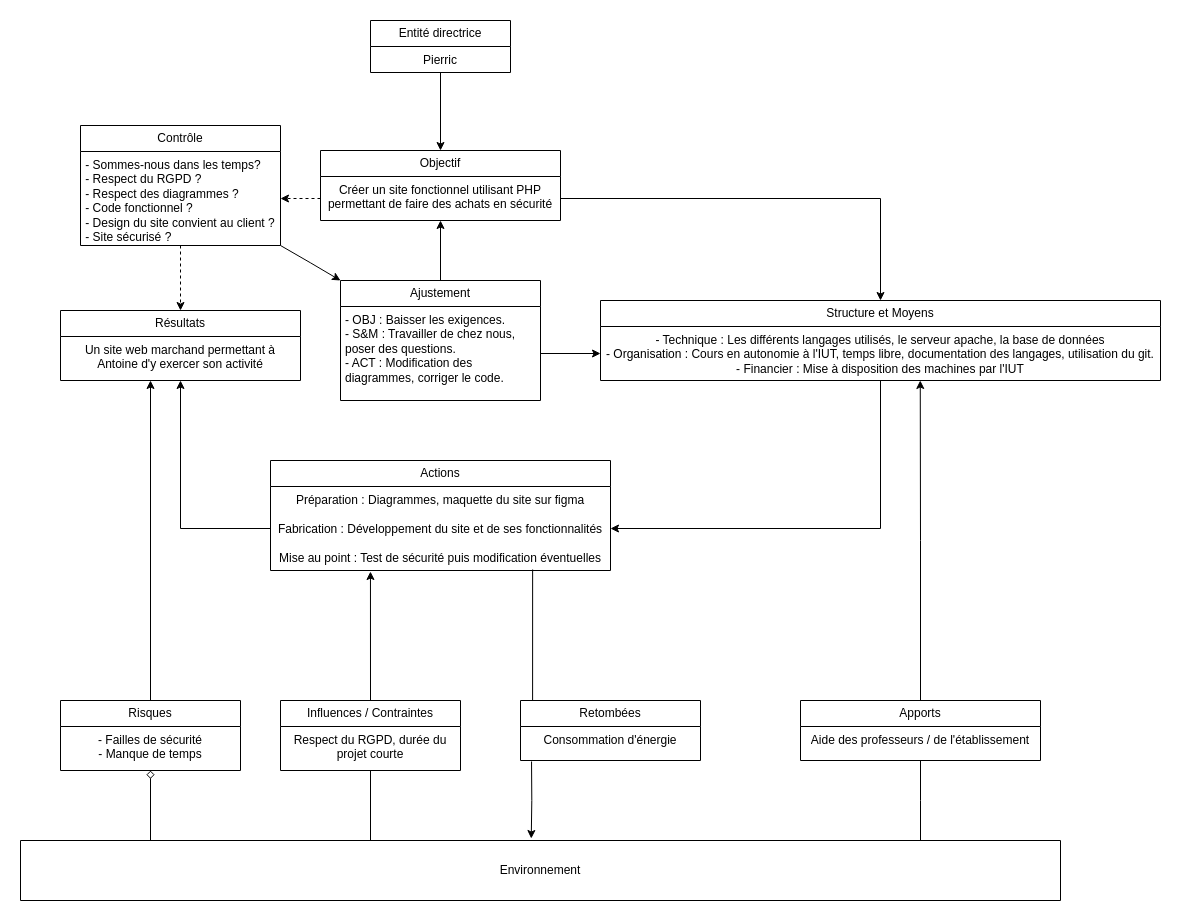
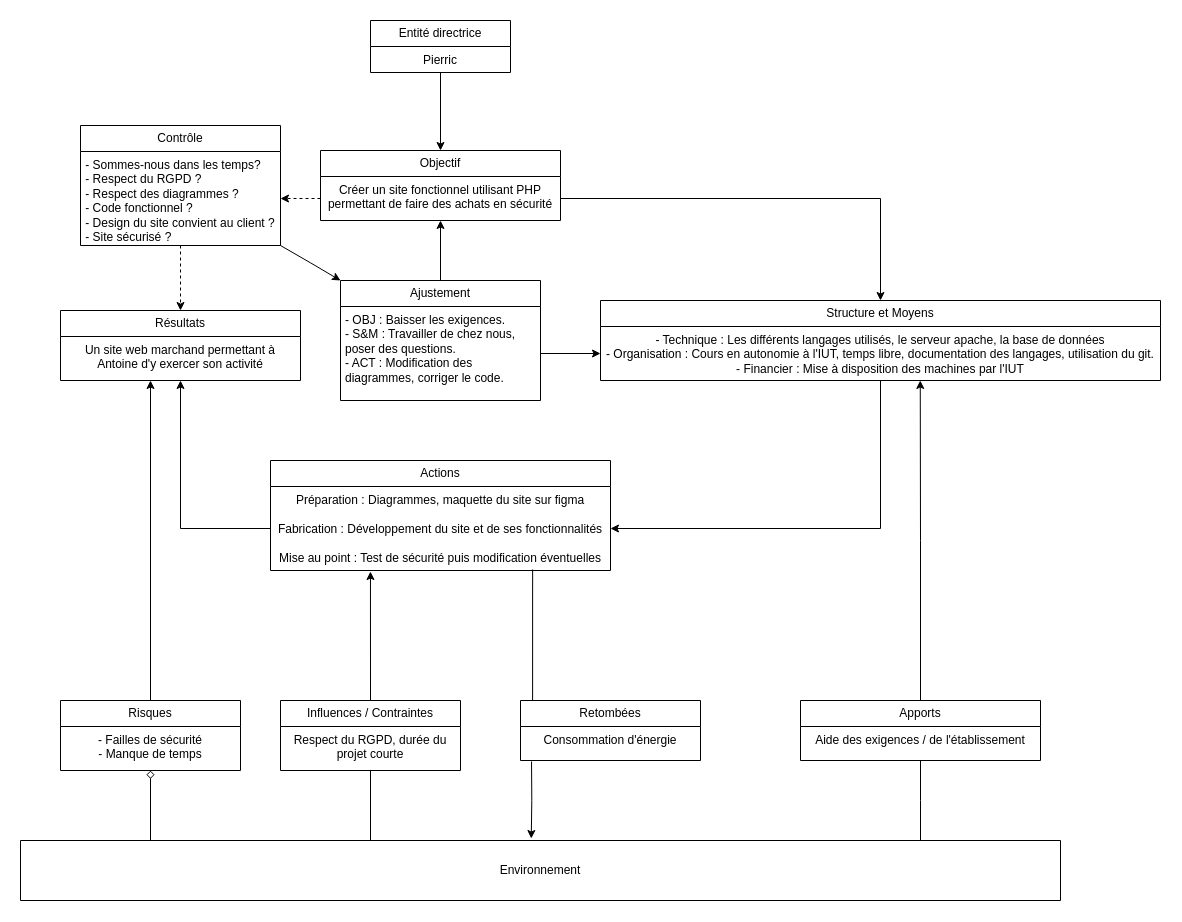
- <mxCell id="34" value="Aide des professeurs / de l'établissement" style="text;strokeColor=none;fillColor=none;align=center;verticalAlign=top;spacingLeft=4;spacingRight=4;overflow=hidden;rotatable=0;points=[[0,0.5],[1,0.5]];portConstraint=eastwest;whiteSpace=wrap;html=1;" vertex="1" parent="33"><mxGeometry y="26" width="240" height="34" as="geometry" /></mxCell>
+ <mxCell id="34" value="Aide des exigences / de l'établissement" style="text;strokeColor=none;fillColor=none;align=center;verticalAlign=top;spacingLeft=4;spacingRight=4;overflow=hidden;rotatable=0;points=[[0,0.5],[1,0.5]];portConstraint=eastwest;whiteSpace=wrap;html=1;" vertex="1" parent="33"><mxGeometry y="26" width="240" height="34" as="geometry" /></mxCell>
